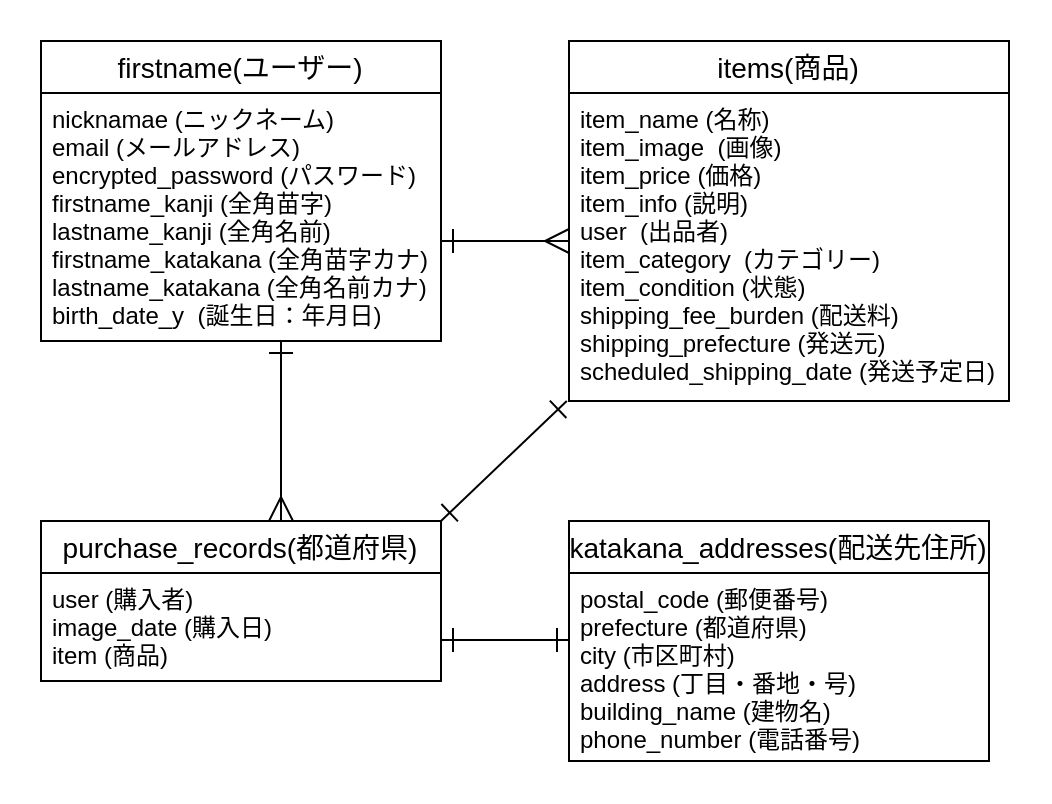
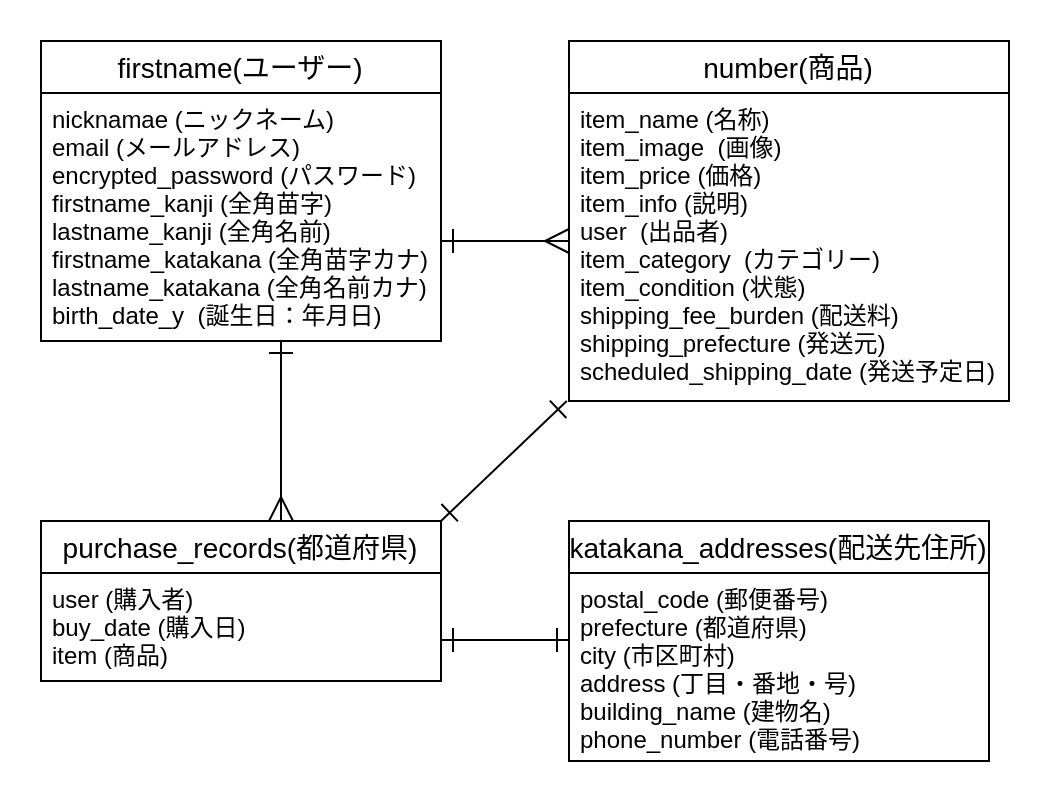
- <mxCell id="5" value="items(商品)" style="swimlane;fontStyle=0;childLayout=stackLayout;horizontal=1;startSize=26;horizontalStack=0;resizeParent=1;resizeParentMax=0;resizeLast=0;collapsible=1;marginBottom=0;align=center;fontSize=14;" parent="1" vertex="1"><mxGeometry x="284" y="20" width="220" height="180" as="geometry" /></mxCell>
+ <mxCell id="5" value="number(商品)" style="swimlane;fontStyle=0;childLayout=stackLayout;horizontal=1;startSize=26;horizontalStack=0;resizeParent=1;resizeParentMax=0;resizeLast=0;collapsible=1;marginBottom=0;align=center;fontSize=14;" parent="1" vertex="1"><mxGeometry x="284" y="20" width="220" height="180" as="geometry" /></mxCell>
- <mxCell id="4" value="user (購入者)&#10;image_date (購入日)&#10;item (商品)" style="text;strokeColor=none;fillColor=none;spacingLeft=4;spacingRight=4;overflow=hidden;rotatable=0;points=[[0,0.5],[1,0.5]];portConstraint=eastwest;fontSize=12;" parent="3" vertex="1"><mxGeometry y="26" width="200" height="54" as="geometry" /></mxCell>
+ <mxCell id="4" value="user (購入者)&#10;buy_date (購入日)&#10;item (商品)" style="text;strokeColor=none;fillColor=none;spacingLeft=4;spacingRight=4;overflow=hidden;rotatable=0;points=[[0,0.5],[1,0.5]];portConstraint=eastwest;fontSize=12;" parent="3" vertex="1"><mxGeometry y="26" width="200" height="54" as="geometry" /></mxCell>
